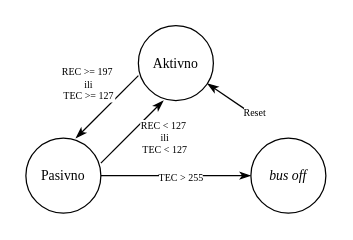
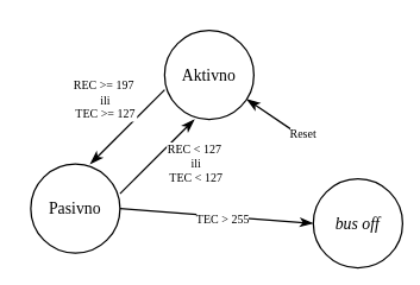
- <mxCell id="4" value="&lt;i style=&quot;font-size: 11px;&quot;&gt;bus off&lt;br style=&quot;font-size: 11px;&quot;&gt;&lt;/i&gt;" style="shape=ellipse;html=1;dashed=0;whiteSpace=wrap;aspect=fixed;perimeter=ellipsePerimeter;fontFamily=Times New Roman;fontSize=11;" vertex="1" parent="1"><mxGeometry x="200" y="110" width="60" height="60" as="geometry" /></mxCell>
+ <mxCell id="4" value="&lt;i style=&quot;font-size: 11px;&quot;&gt;bus off&lt;br style=&quot;font-size: 11px;&quot;&gt;&lt;/i&gt;" style="shape=ellipse;html=1;dashed=0;whiteSpace=wrap;aspect=fixed;perimeter=ellipsePerimeter;fontFamily=Times New Roman;fontSize=11;" vertex="1" parent="1"><mxGeometry x="210" y="120" width="60" height="60" as="geometry" /></mxCell>
